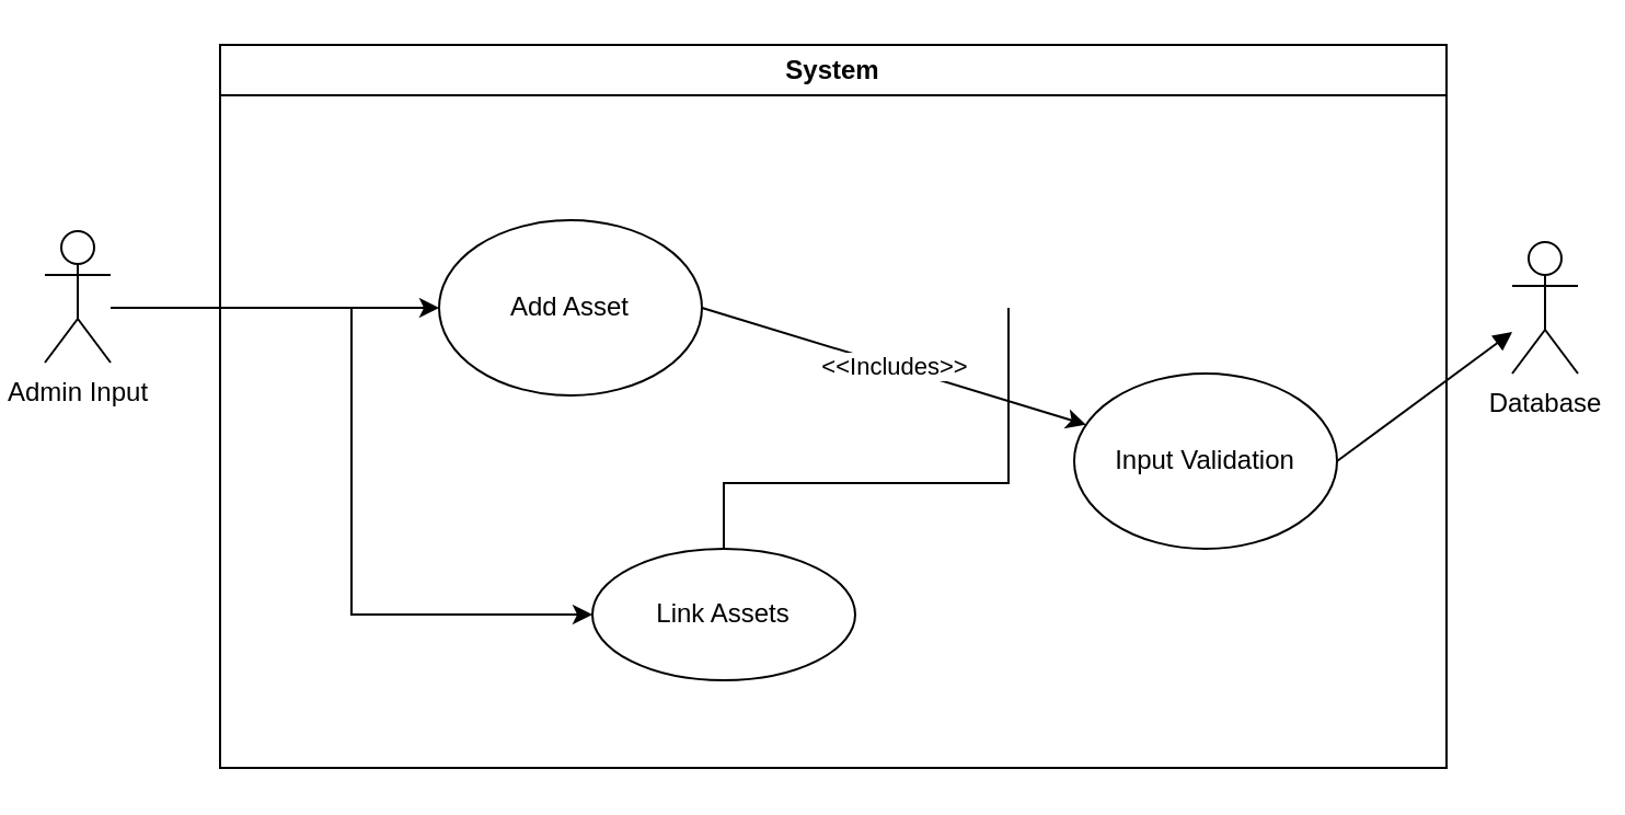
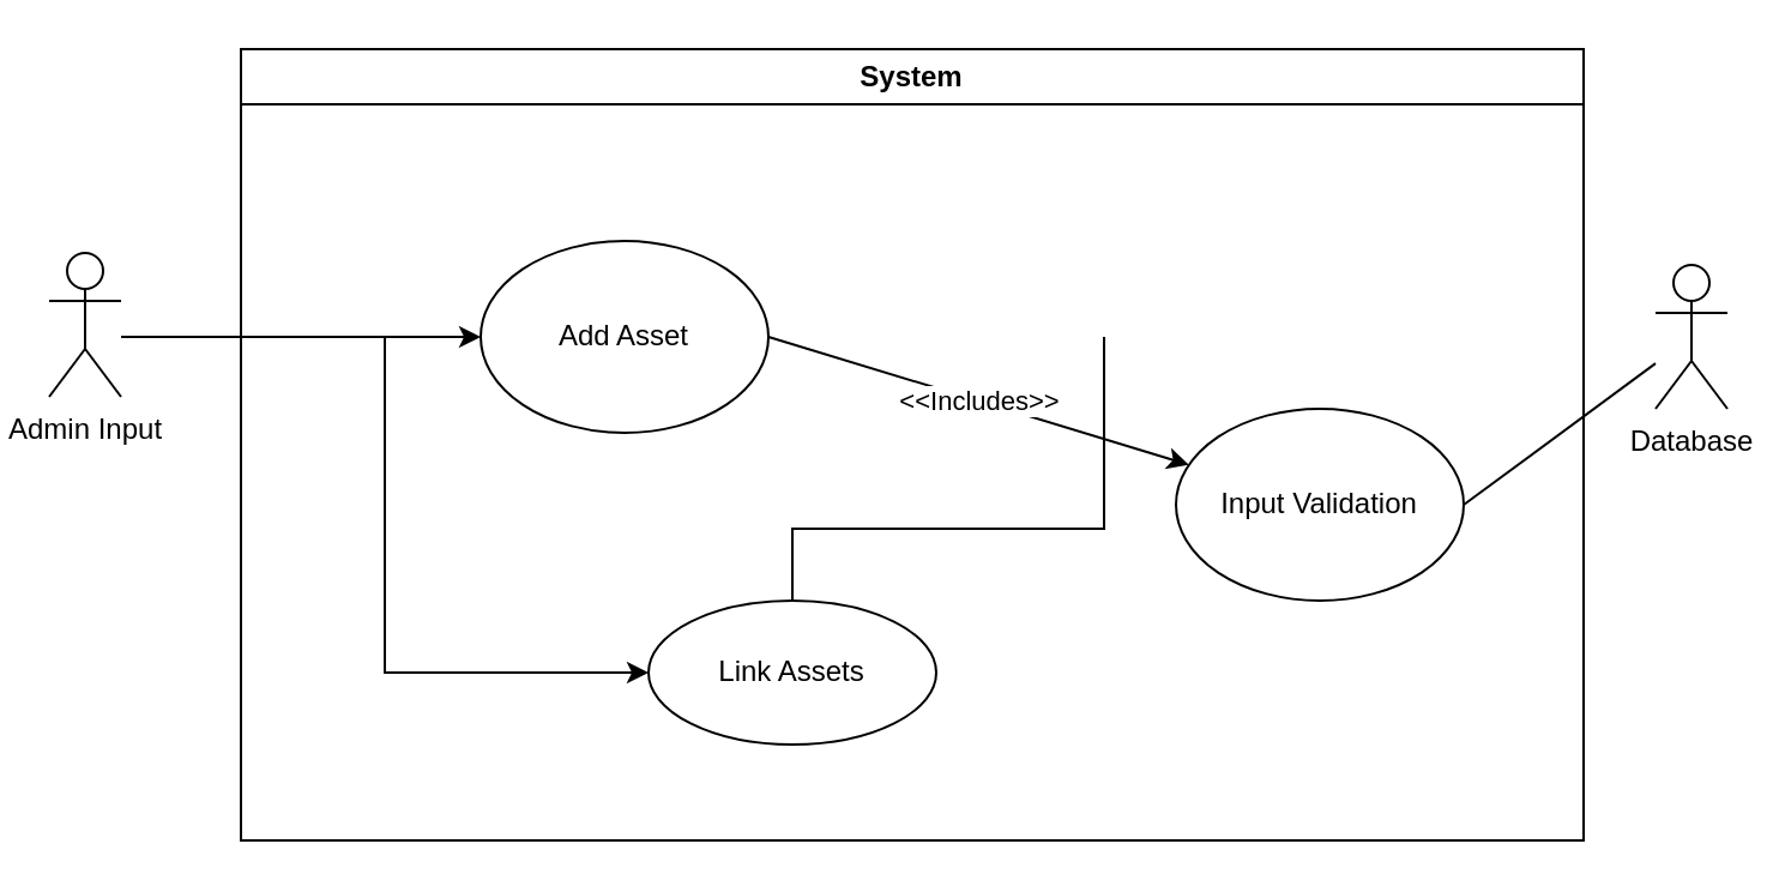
- <mxCell id="12" value="" style="endArrow=block;html=1;rounded=0;exitX=1;exitY=0.5;exitDx=0;exitDy=0;" edge="1" parent="1" source="5" target="3"><mxGeometry width="50" height="50" relative="1" as="geometry"><mxPoint x="530" y="150" as="sourcePoint" /><mxPoint x="580" y="100" as="targetPoint" /></mxGeometry></mxCell>
+ <mxCell id="12" value="" style="endArrow=none;html=1;rounded=0;exitX=1;exitY=0.5;exitDx=0;exitDy=0;" edge="1" parent="1" source="5" target="3"><mxGeometry width="50" height="50" relative="1" as="geometry"><mxPoint x="530" y="150" as="sourcePoint" /><mxPoint x="580" y="100" as="targetPoint" /></mxGeometry></mxCell>
